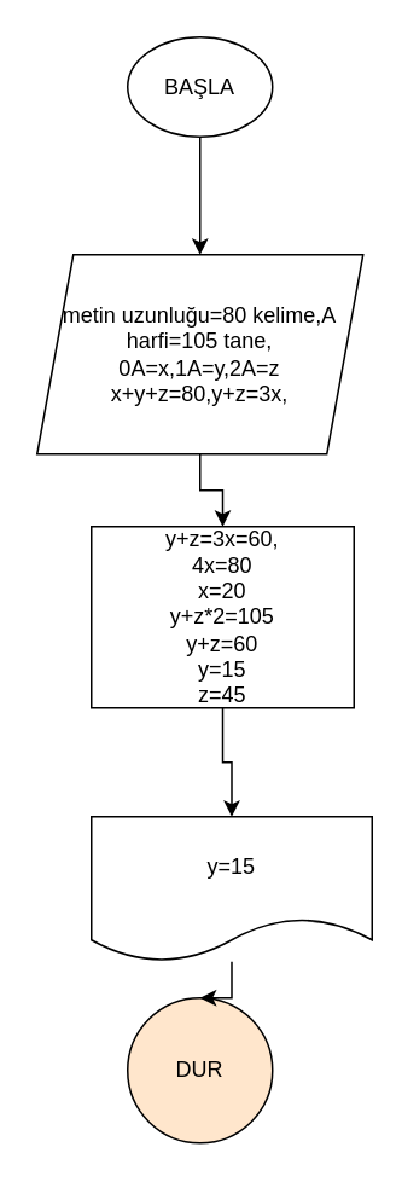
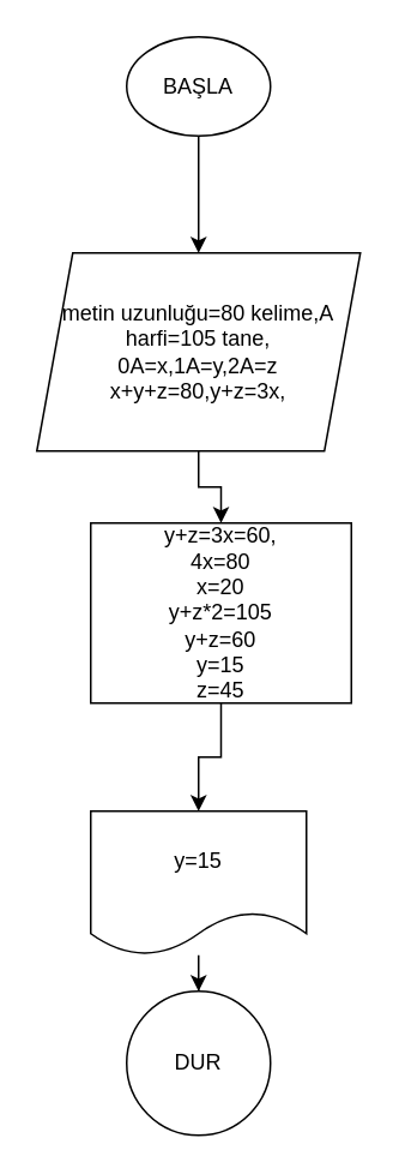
- <mxCell id="10" value="y=15" style="shape=document;whiteSpace=wrap;html=1;boundedLbl=1;" vertex="1" parent="1"><mxGeometry x="50" y="450" width="155" height="80" as="geometry" /></mxCell>
+ <mxCell id="10" value="y=15" style="shape=document;whiteSpace=wrap;html=1;boundedLbl=1;" vertex="1" parent="1"><mxGeometry x="50" y="450" width="120" height="80" as="geometry" /></mxCell>
- <mxCell id="4" value="DUR" style="ellipse;whiteSpace=wrap;html=1;aspect=fixed;fillColor=#ffe6cc;" vertex="1" parent="1"><mxGeometry x="70" y="550" width="80" height="80" as="geometry" /></mxCell>
+ <mxCell id="4" value="DUR" style="ellipse;whiteSpace=wrap;html=1;aspect=fixed;" vertex="1" parent="1"><mxGeometry x="70" y="550" width="80" height="80" as="geometry" /></mxCell>
